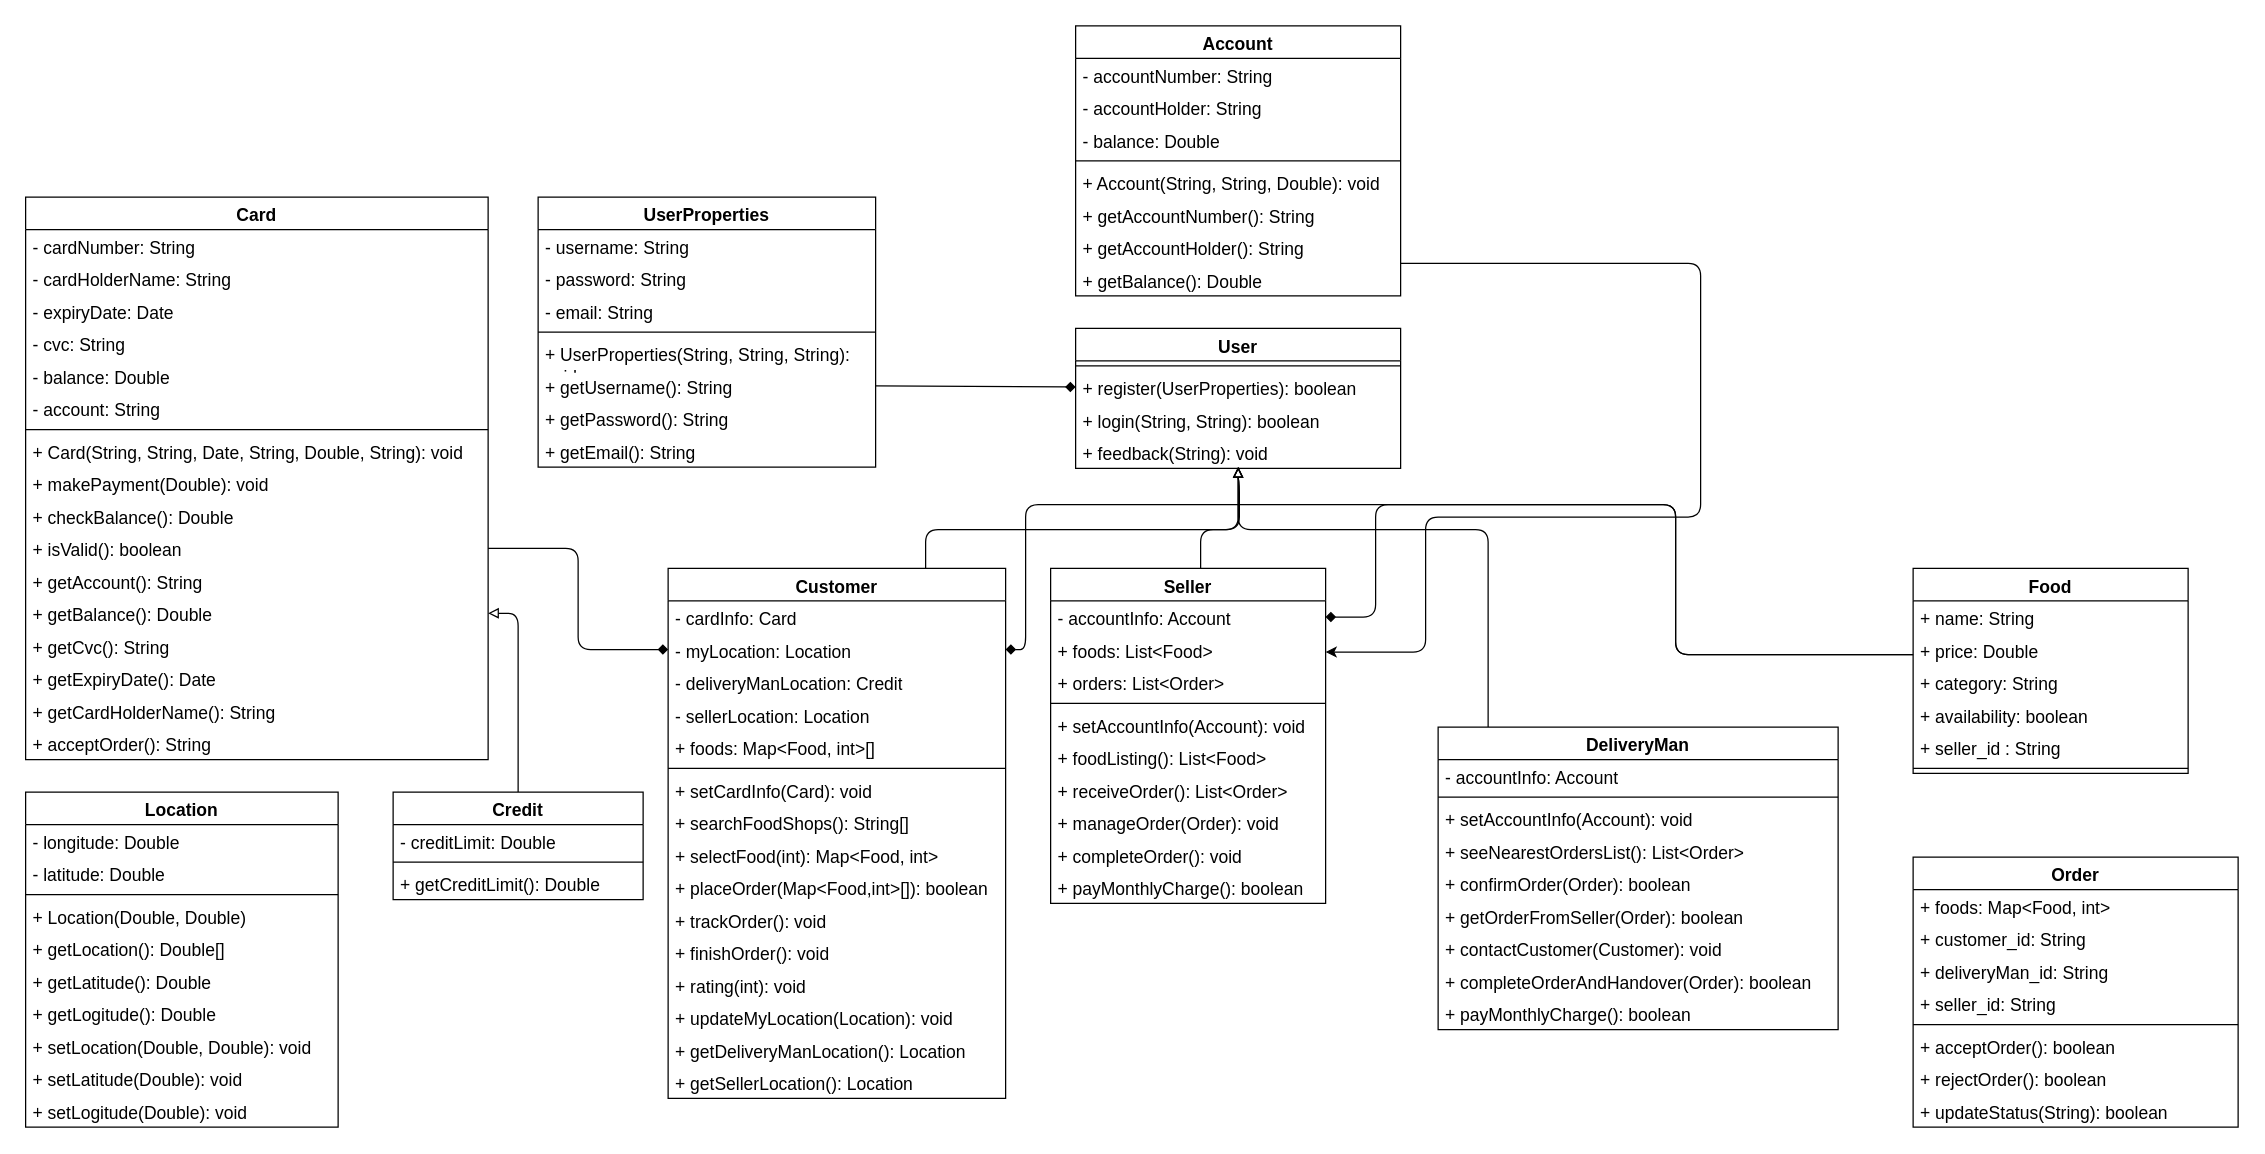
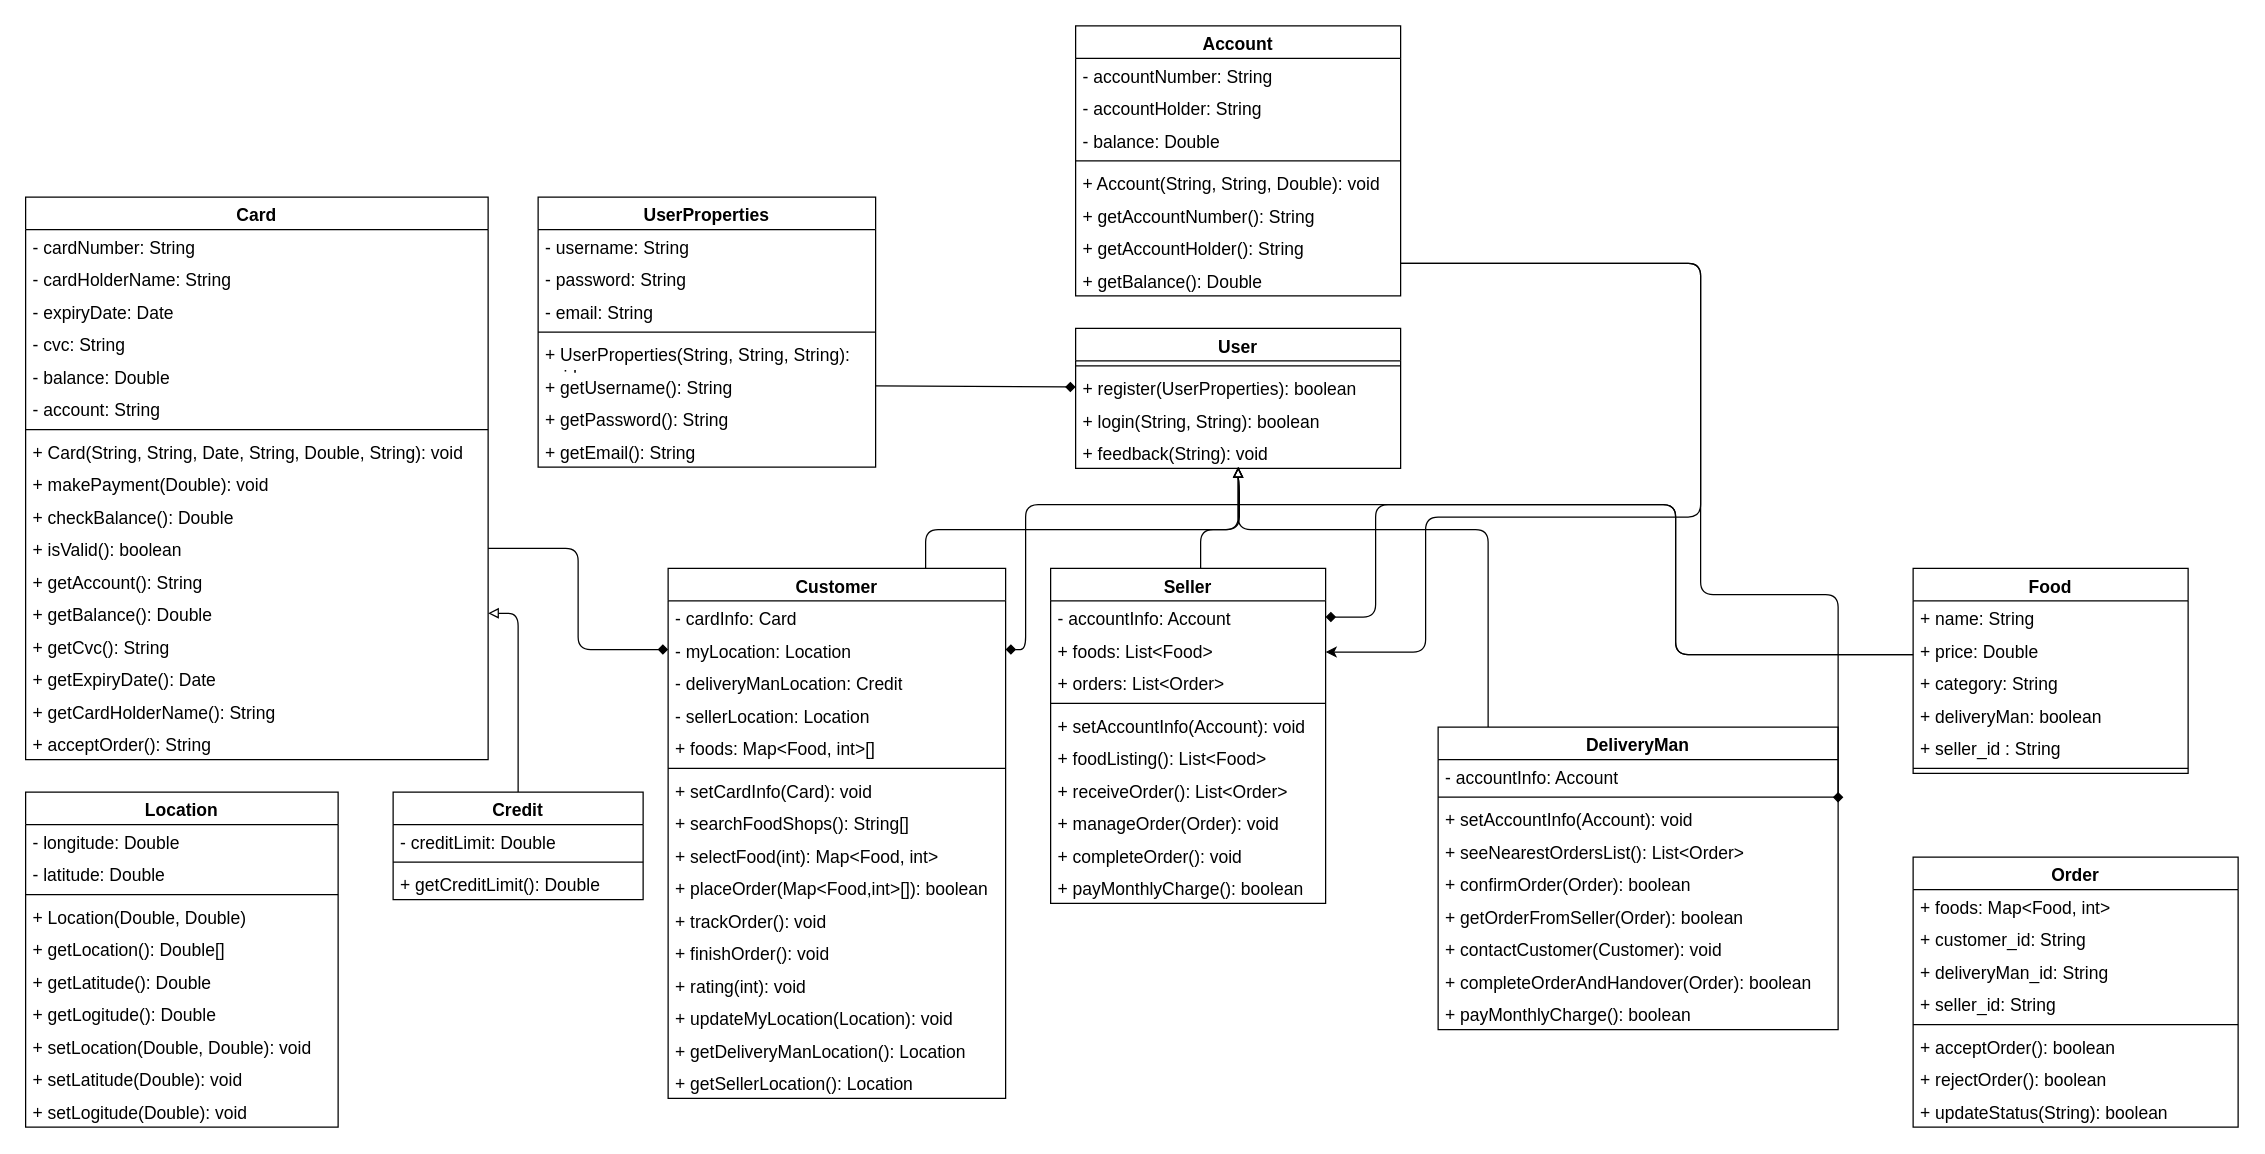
+ <mxCell id="92" style="edgeStyle=orthogonalEdgeStyle;html=1;entryX=1;entryY=0.25;entryDx=0;entryDy=0;endArrow=diamond;endFill=1;fontSize=14;" parent="1" source="89" target="31" edge="1"><mxGeometry relative="1" as="geometry"><Array as="points"><mxPoint x="1360" y="210" /><mxPoint x="1360" y="475" /></Array></mxGeometry></mxCell>
- <mxCell id="99" value="+ availability: boolean" style="text;strokeColor=none;fillColor=none;align=left;verticalAlign=top;spacingLeft=4;spacingRight=4;overflow=hidden;rotatable=0;points=[[0,0.5],[1,0.5]];portConstraint=eastwest;whiteSpace=wrap;html=1;fontSize=14;" parent="95" vertex="1"><mxGeometry y="104" width="220" height="26" as="geometry" /></mxCell>
+ <mxCell id="99" value="+ deliveryMan: boolean" style="text;strokeColor=none;fillColor=none;align=left;verticalAlign=top;spacingLeft=4;spacingRight=4;overflow=hidden;rotatable=0;points=[[0,0.5],[1,0.5]];portConstraint=eastwest;whiteSpace=wrap;html=1;fontSize=14;" parent="95" vertex="1"><mxGeometry y="104" width="220" height="26" as="geometry" /></mxCell>
